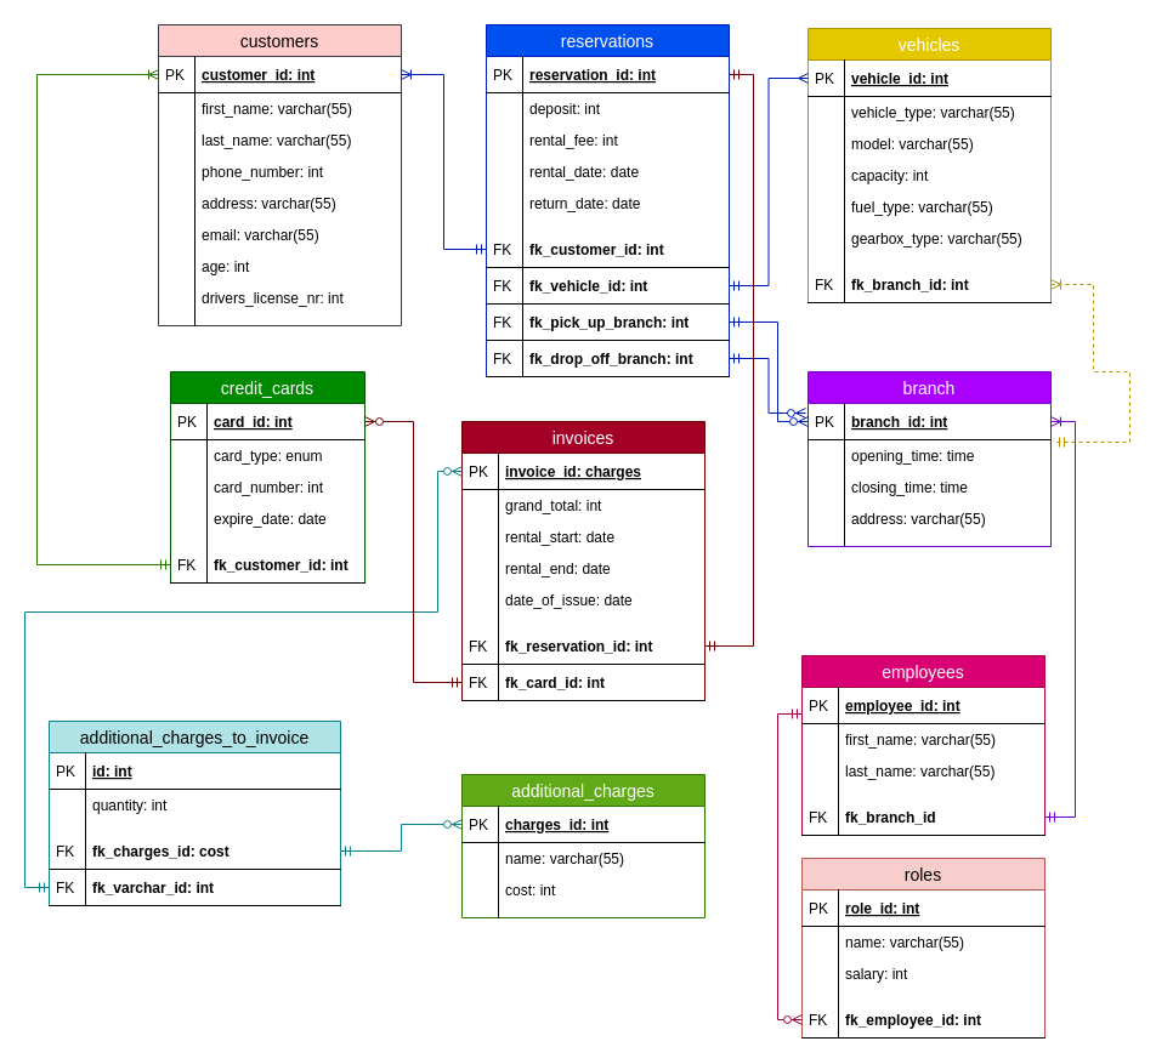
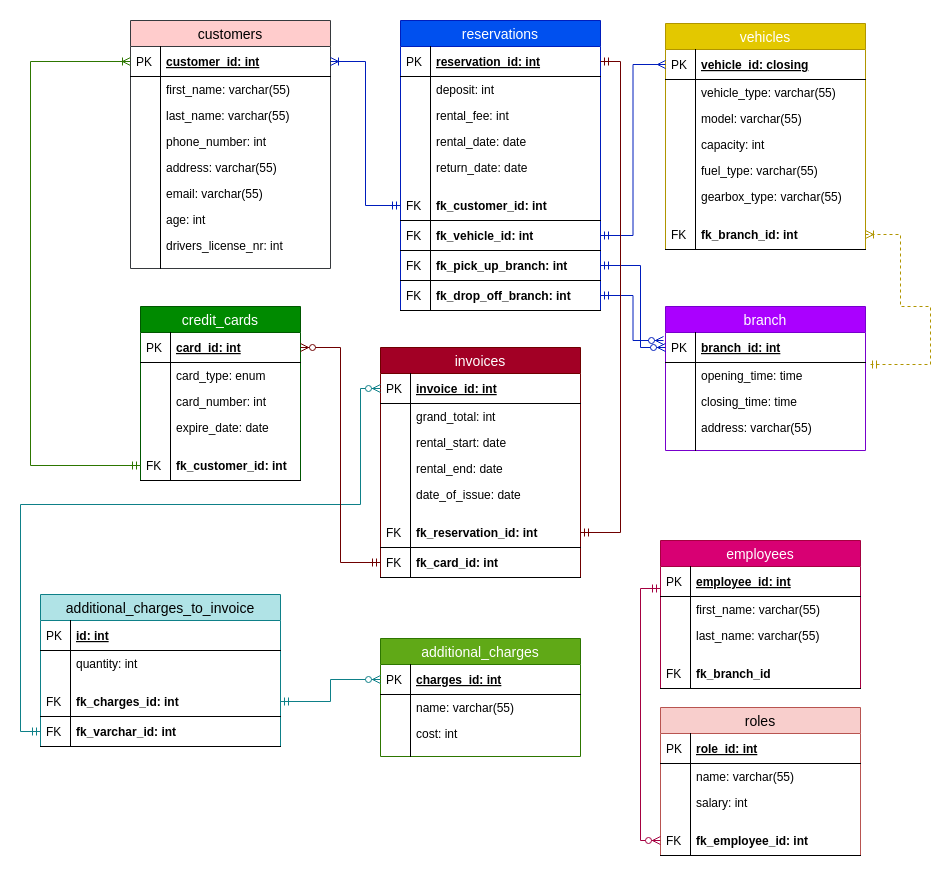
- <mxCell id="56" value="vehicle_id: int" style="shape=partialRectangle;top=0;left=0;right=0;bottom=1;align=left;verticalAlign=middle;fillColor=none;spacingLeft=34;spacingRight=4;overflow=hidden;rotatable=0;points=[[0,0.5],[1,0.5]];portConstraint=eastwest;dropTarget=0;fontStyle=5;fontSize=12;" vertex="1" parent="55"><mxGeometry y="26" width="200" height="30" as="geometry" /></mxCell>
+ <mxCell id="56" value="vehicle_id: closing" style="shape=partialRectangle;top=0;left=0;right=0;bottom=1;align=left;verticalAlign=middle;fillColor=none;spacingLeft=34;spacingRight=4;overflow=hidden;rotatable=0;points=[[0,0.5],[1,0.5]];portConstraint=eastwest;dropTarget=0;fontStyle=5;fontSize=12;" vertex="1" parent="55"><mxGeometry y="26" width="200" height="30" as="geometry" /></mxCell>
- <mxCell id="106" value="invoice_id: charges" style="shape=partialRectangle;top=0;left=0;right=0;bottom=1;align=left;verticalAlign=middle;fillColor=none;spacingLeft=34;spacingRight=4;overflow=hidden;rotatable=0;points=[[0,0.5],[1,0.5]];portConstraint=eastwest;dropTarget=0;fontStyle=5;fontSize=12;" vertex="1" parent="105"><mxGeometry y="26" width="200" height="30" as="geometry" /></mxCell>
+ <mxCell id="106" value="invoice_id: int" style="shape=partialRectangle;top=0;left=0;right=0;bottom=1;align=left;verticalAlign=middle;fillColor=none;spacingLeft=34;spacingRight=4;overflow=hidden;rotatable=0;points=[[0,0.5],[1,0.5]];portConstraint=eastwest;dropTarget=0;fontStyle=5;fontSize=12;" vertex="1" parent="105"><mxGeometry y="26" width="200" height="30" as="geometry" /></mxCell>
- <mxCell id="136" style="edgeStyle=orthogonalEdgeStyle;rounded=0;orthogonalLoop=1;jettySize=auto;html=1;entryX=1;entryY=0.5;entryDx=0;entryDy=0;endArrow=ERoneToMany;endFill=0;fillColor=#aa00ff;strokeColor=#7700CC;startArrow=ERmandOne;startFill=0;" edge="1" parent="1" source="81" target="95"><mxGeometry relative="1" as="geometry" /></mxCell>
- <mxCell id="145" value="fk_charges_id: cost" style="shape=partialRectangle;top=0;left=0;right=0;bottom=1;align=left;verticalAlign=middle;fillColor=none;spacingLeft=34;spacingRight=4;overflow=hidden;rotatable=0;points=[[0,0.5],[1,0.5]];portConstraint=eastwest;dropTarget=0;fontStyle=1;fontSize=12;" vertex="1" parent="138"><mxGeometry y="92" width="240" height="30" as="geometry" /></mxCell>
+ <mxCell id="145" value="fk_charges_id: int" style="shape=partialRectangle;top=0;left=0;right=0;bottom=1;align=left;verticalAlign=middle;fillColor=none;spacingLeft=34;spacingRight=4;overflow=hidden;rotatable=0;points=[[0,0.5],[1,0.5]];portConstraint=eastwest;dropTarget=0;fontStyle=1;fontSize=12;" vertex="1" parent="138"><mxGeometry y="92" width="240" height="30" as="geometry" /></mxCell>
